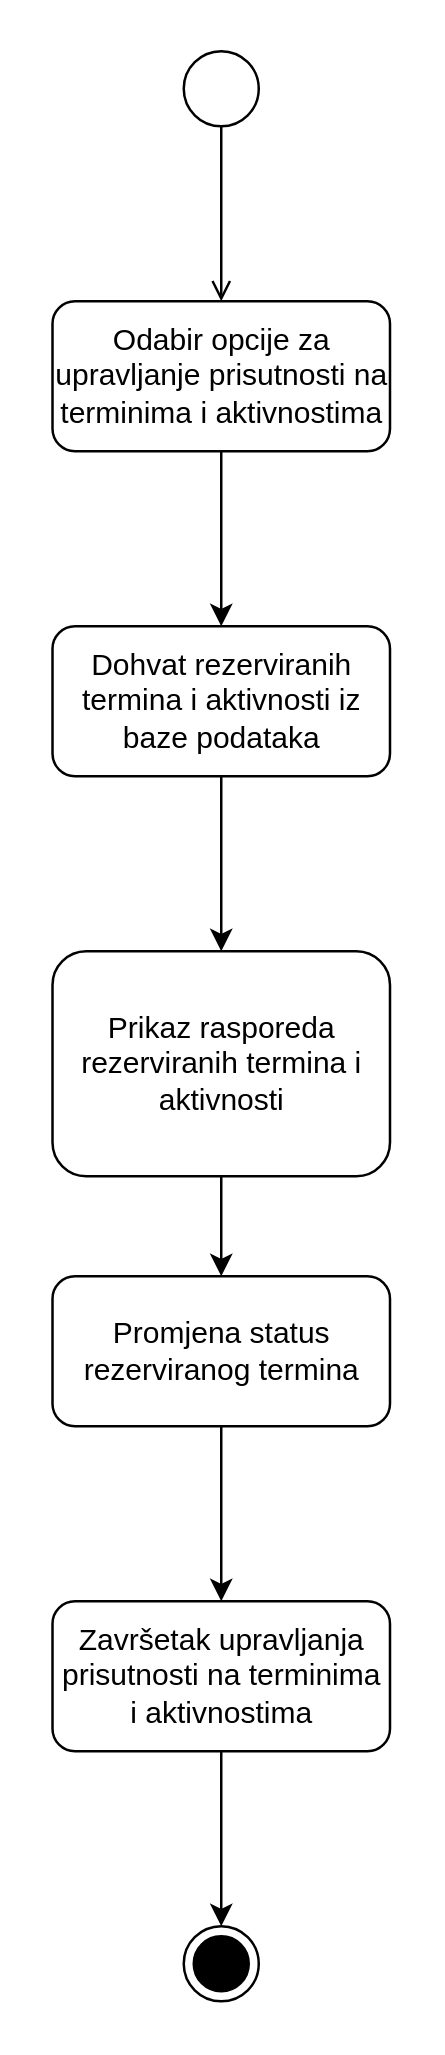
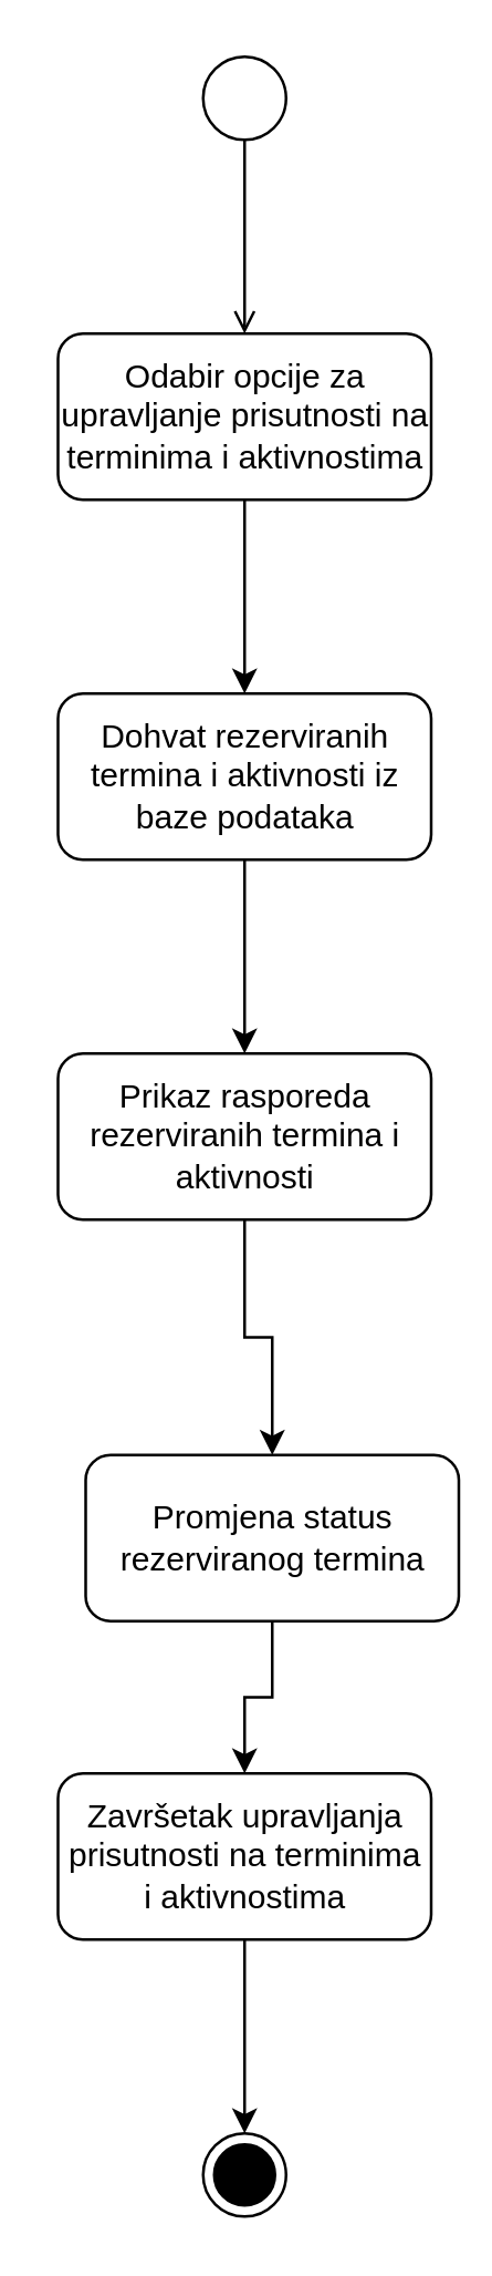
- <mxCell id="9" value="Prikaz rasporeda rezerviranih termina i aktivnosti" style="rounded=1;whiteSpace=wrap;html=1;" parent="1" vertex="1"><mxGeometry x="20.5" y="380" width="135" height="90" as="geometry" /></mxCell>
+ <mxCell id="9" value="Prikaz rasporeda rezerviranih termina i aktivnosti" style="rounded=1;whiteSpace=wrap;html=1;" parent="1" vertex="1"><mxGeometry x="20.5" y="380" width="135" height="60" as="geometry" /></mxCell>
- <mxCell id="11" value="Promjena status rezerviranog termina" style="rounded=1;whiteSpace=wrap;html=1;" parent="1" vertex="1"><mxGeometry x="20.5" y="510" width="135" height="60" as="geometry" /></mxCell>
+ <mxCell id="11" value="Promjena status rezerviranog termina" style="rounded=1;whiteSpace=wrap;html=1;" parent="1" vertex="1"><mxGeometry x="30.5" y="525" width="135" height="60" as="geometry" /></mxCell>
